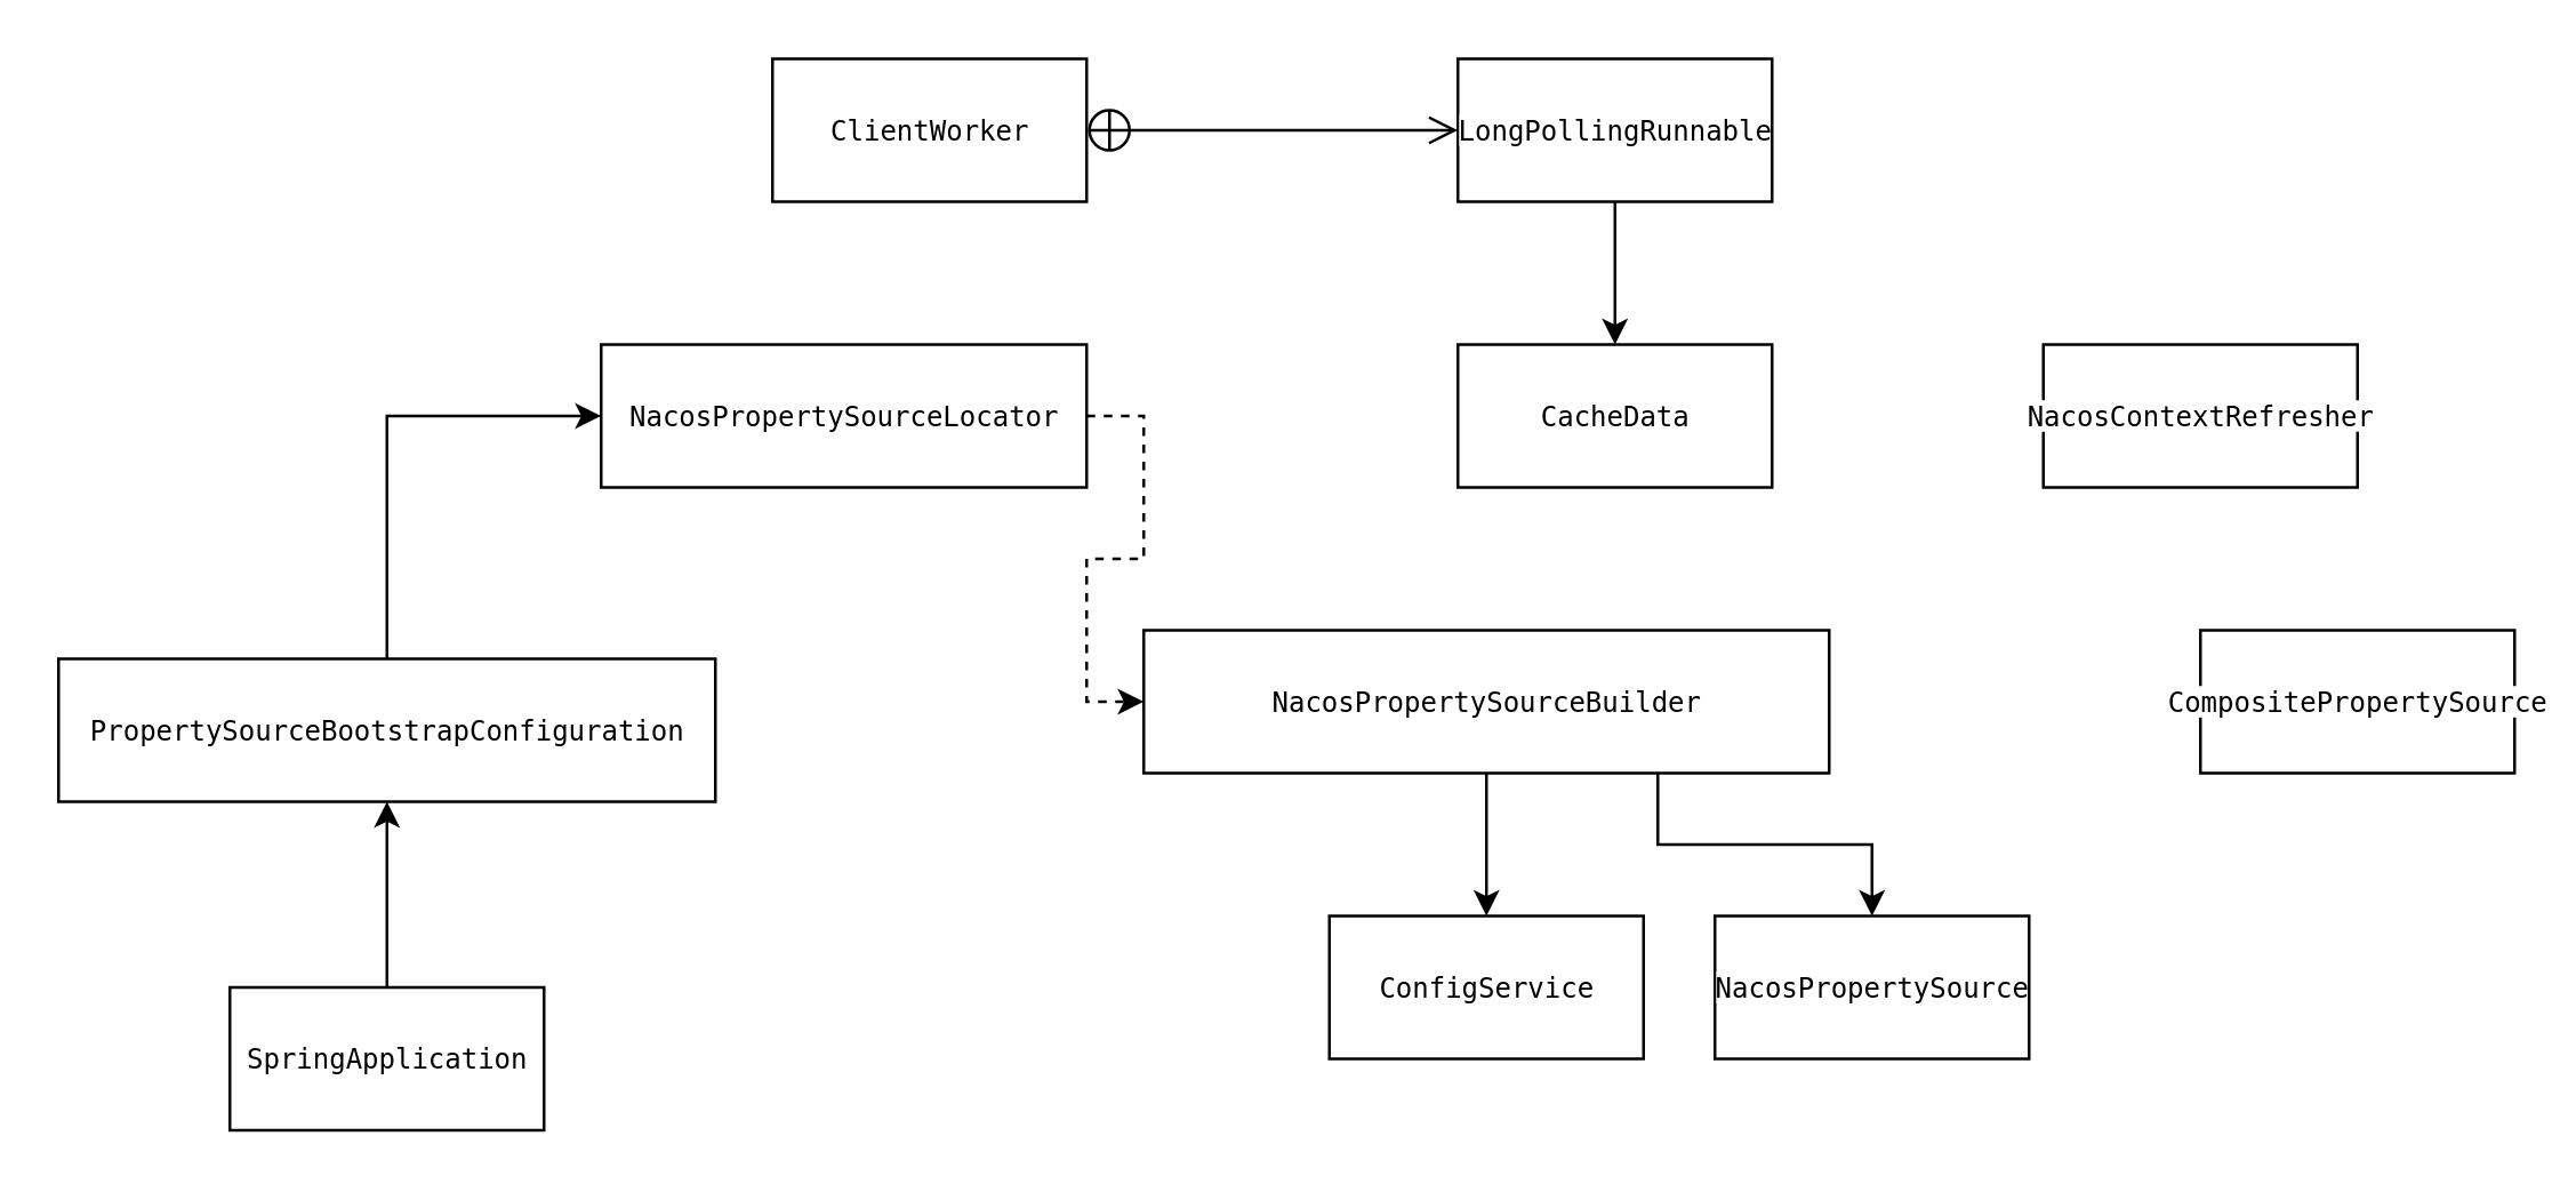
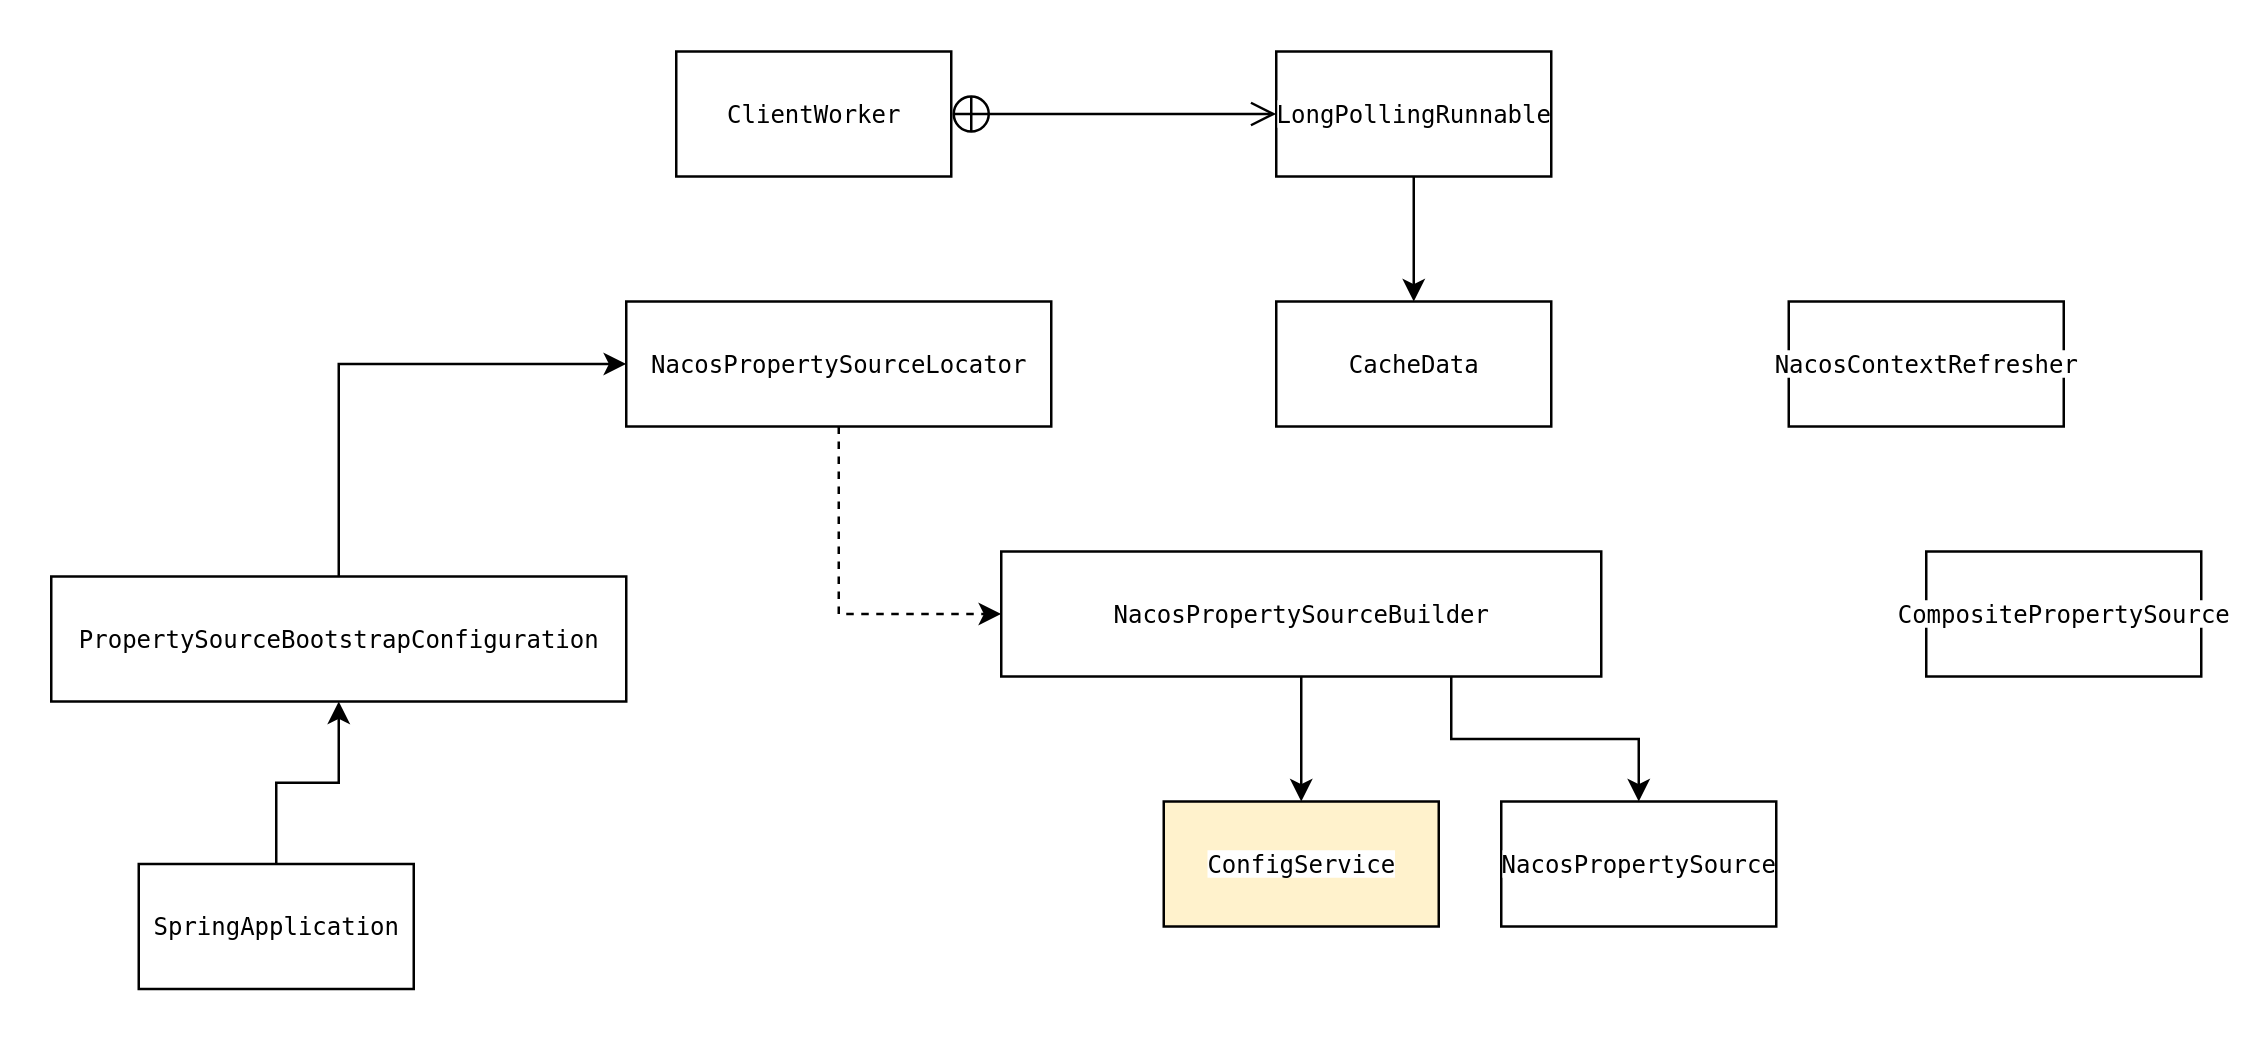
- <mxCell id="14" value="&lt;pre style=&quot;background-color: rgb(255 , 255 , 255) ; font-size: 7.2pt&quot;&gt;NacosPropertySourceLocator&lt;/pre&gt;" style="html=1;" vertex="1" parent="1"><mxGeometry x="210" y="120" width="170" height="50" as="geometry" /></mxCell>
+ <mxCell id="14" value="&lt;pre style=&quot;background-color: rgb(255 , 255 , 255) ; font-size: 7.2pt&quot;&gt;NacosPropertySourceLocator&lt;/pre&gt;" style="html=1;" vertex="1" parent="1"><mxGeometry x="250" y="120" width="170" height="50" as="geometry" /></mxCell>
- <mxCell id="9" value="&lt;pre style=&quot;background-color: rgb(255 , 255 , 255) ; font-size: 7.2pt&quot;&gt;ConfigService&lt;/pre&gt;" style="html=1;" vertex="1" parent="1"><mxGeometry x="465" y="320" width="110" height="50" as="geometry" /></mxCell>
+ <mxCell id="9" value="&lt;pre style=&quot;background-color: rgb(255 , 255 , 255) ; font-size: 7.2pt&quot;&gt;ConfigService&lt;/pre&gt;" style="html=1;fillColor=#fff2cc;" vertex="1" parent="1"><mxGeometry x="465" y="320" width="110" height="50" as="geometry" /></mxCell>
- <mxCell id="19" value="&lt;pre style=&quot;background-color: rgb(255 , 255 , 255) ; font-size: 7.2pt&quot;&gt;SpringApplication&lt;/pre&gt;" style="html=1;" vertex="1" parent="1"><mxGeometry x="80" y="345" width="110" height="50" as="geometry" /></mxCell>
+ <mxCell id="19" value="&lt;pre style=&quot;background-color: rgb(255 , 255 , 255) ; font-size: 7.2pt&quot;&gt;SpringApplication&lt;/pre&gt;" style="html=1;" vertex="1" parent="1"><mxGeometry x="55" y="345" width="110" height="50" as="geometry" /></mxCell>
